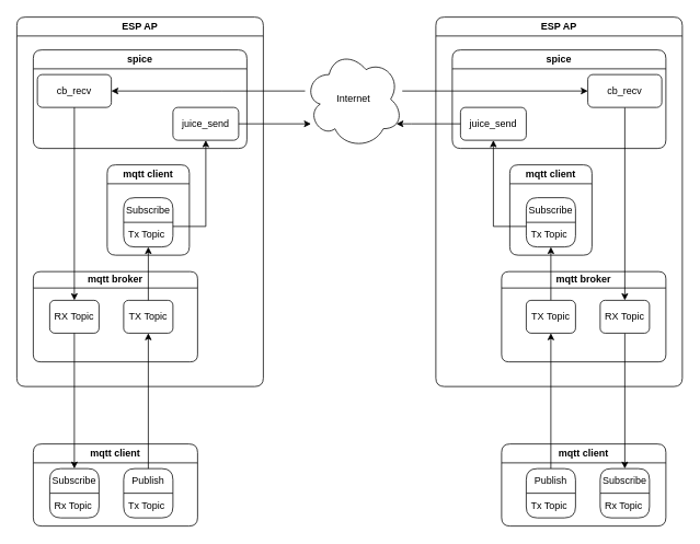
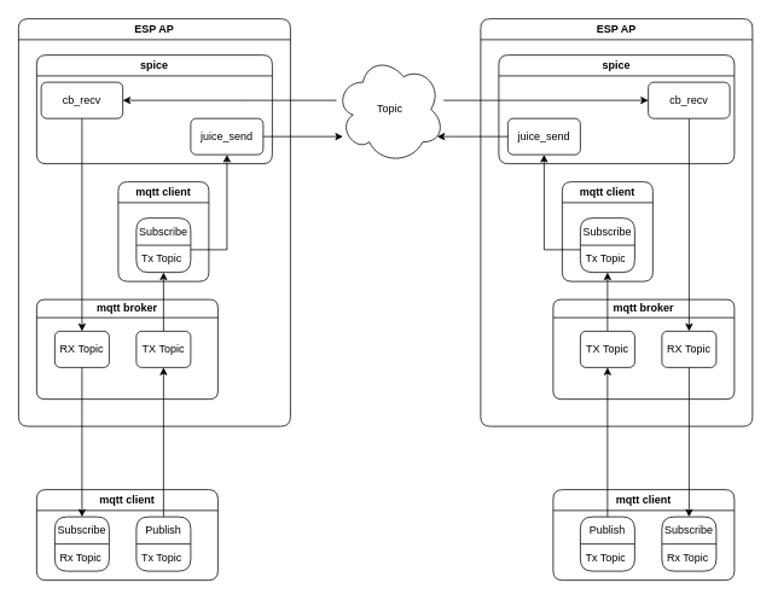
- <mxCell id="17" value="Internet" style="ellipse;shape=cloud;whiteSpace=wrap;html=1;" vertex="1" parent="1"><mxGeometry x="370" y="60" width="120" height="120" as="geometry" /></mxCell>
+ <mxCell id="17" value="Topic" style="ellipse;shape=cloud;whiteSpace=wrap;html=1;" vertex="1" parent="1"><mxGeometry x="370" y="60" width="120" height="120" as="geometry" /></mxCell>
